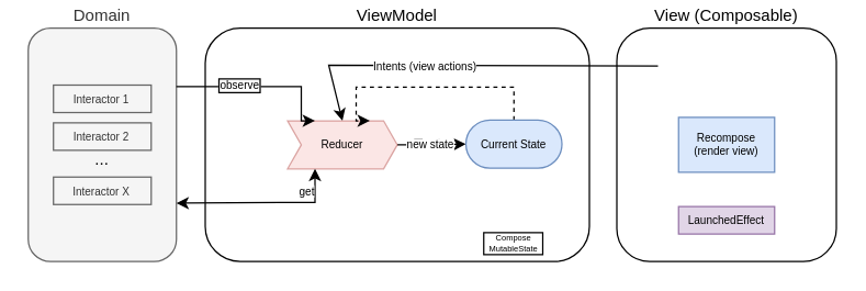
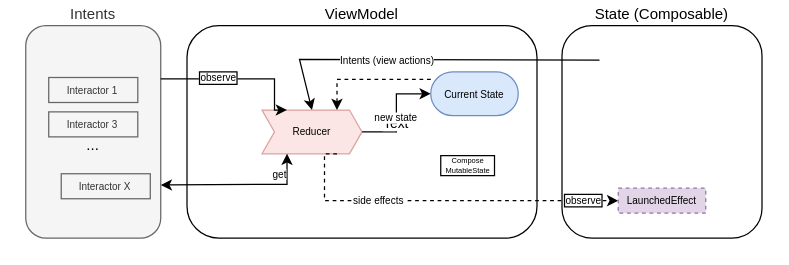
- <mxCell id="15" value="Domain" style="rounded=1;whiteSpace=wrap;html=1;labelPosition=center;verticalLabelPosition=top;align=center;verticalAlign=bottom;strokeColor=#666666;fontFamily=Helvetica;fontSize=12;fontColor=#333333;fillColor=#f5f5f5;" vertex="1" parent="1"><mxGeometry x="20" y="20" width="108" height="170" as="geometry" /></mxCell>
+ <mxCell id="15" value="Intents" style="rounded=1;whiteSpace=wrap;html=1;labelPosition=center;verticalLabelPosition=top;align=center;verticalAlign=bottom;strokeColor=#666666;fontFamily=Helvetica;fontSize=12;fontColor=#333333;fillColor=#f5f5f5;" vertex="1" parent="1"><mxGeometry x="20" y="20" width="108" height="170" as="geometry" /></mxCell>
- <mxCell id="3" value="View (Composable)" style="rounded=1;whiteSpace=wrap;html=1;labelPosition=center;verticalLabelPosition=top;align=center;verticalAlign=bottom;strokeColor=default;fontFamily=Helvetica;fontSize=12;fontColor=default;fillColor=default;" vertex="1" parent="1"><mxGeometry x="449" y="20" width="160" height="170" as="geometry" /></mxCell>
+ <mxCell id="3" value="State (Composable)" style="rounded=1;whiteSpace=wrap;html=1;labelPosition=center;verticalLabelPosition=top;align=center;verticalAlign=bottom;strokeColor=default;fontFamily=Helvetica;fontSize=12;fontColor=default;fillColor=default;" vertex="1" parent="1"><mxGeometry x="449" y="20" width="160" height="170" as="geometry" /></mxCell>
- <mxCell id="17" value="Interactor 2" style="rounded=0;whiteSpace=wrap;html=1;fillColor=#f5f5f5;fontColor=#333333;strokeColor=#666666;fontSize=8;" vertex="1" parent="1"><mxGeometry x="38.37" y="89" width="71.25" height="20" as="geometry" /></mxCell>
+ <mxCell id="17" value="Interactor 3" style="rounded=0;whiteSpace=wrap;html=1;fillColor=#f5f5f5;fontColor=#333333;strokeColor=#666666;fontSize=8;" vertex="1" parent="1"><mxGeometry x="38.37" y="89" width="71.25" height="20" as="geometry" /></mxCell>
- <mxCell id="25" value="Current State" style="rounded=1;whiteSpace=wrap;html=1;fillColor=#dae8fc;strokeColor=#6c8ebf;fontSize=8;arcSize=50;" vertex="1" parent="1"><mxGeometry x="339" y="87" width="70" height="35" as="geometry" /></mxCell>
+ <mxCell id="25" value="Current State" style="rounded=1;whiteSpace=wrap;html=1;fillColor=#dae8fc;strokeColor=#6c8ebf;fontSize=8;arcSize=50;" vertex="1" parent="1"><mxGeometry x="344" y="57" width="70" height="35" as="geometry" /></mxCell>
- <mxCell id="6" value="Recompose (render view)" style="rounded=0;whiteSpace=wrap;html=1;fontSize=8;strokeColor=#6c8ebf;align=center;verticalAlign=middle;fontFamily=Helvetica;fillColor=#dae8fc;" vertex="1" parent="1"><mxGeometry x="494" y="85" width="70" height="40" as="geometry" /></mxCell>
- <mxCell id="18" value="Interactor X" style="rounded=0;whiteSpace=wrap;html=1;fillColor=#f5f5f5;fontColor=#333333;strokeColor=#666666;fontSize=8;" vertex="1" parent="1"><mxGeometry x="38.38" y="128.5" width="71.25" height="20" as="geometry" /></mxCell>
+ <mxCell id="18" value="Interactor X" style="rounded=0;whiteSpace=wrap;html=1;fillColor=#f5f5f5;fontColor=#333333;strokeColor=#666666;fontSize=8;" vertex="1" parent="1"><mxGeometry x="48.38" y="138.5" width="71.25" height="20" as="geometry" /></mxCell>
+ <mxCell id="11" style="edgeStyle=orthogonalEdgeStyle;rounded=0;orthogonalLoop=1;jettySize=auto;html=1;entryX=0;entryY=0.5;entryDx=0;entryDy=0;dashed=1;exitX=0.75;exitY=1;exitDx=0;exitDy=0;" edge="1" parent="1" source="10" target="14"><mxGeometry relative="1" as="geometry"><Array as="points"><mxPoint x="259" y="160" /></Array></mxGeometry></mxCell>
+ <mxCell id="12" value="observe" style="edgeLabel;html=1;align=center;verticalAlign=middle;resizable=0;points=[];fontSize=8;labelBorderColor=default;" vertex="1" connectable="0" parent="11"><mxGeometry x="0.796" relative="1" as="geometry"><mxPoint y="-1" as="offset" /></mxGeometry></mxCell>
+ <mxCell id="13" value="side effects" style="edgeLabel;html=1;align=center;verticalAlign=middle;resizable=0;points=[];fontSize=8;" vertex="1" connectable="0" parent="11"><mxGeometry x="-0.36" relative="1" as="geometry"><mxPoint y="-1" as="offset" /></mxGeometry></mxCell>
- <mxCell id="14" value="&lt;span&gt;LaunchedEffect&lt;/span&gt;" style="rounded=0;whiteSpace=wrap;html=1;dashed=0;fontSize=8;fillColor=#e1d5e7;strokeColor=#9673a6;" vertex="1" parent="1"><mxGeometry x="494" y="150" width="70" height="20" as="geometry" /></mxCell>
+ <mxCell id="14" value="&lt;span&gt;LaunchedEffect&lt;/span&gt;" style="rounded=0;whiteSpace=wrap;html=1;dashed=1;fontSize=8;fillColor=#e1d5e7;strokeColor=#9673a6;" vertex="1" parent="1"><mxGeometry x="494" y="150" width="70" height="20" as="geometry" /></mxCell>
- <mxCell id="26" value="Compose MutableState" style="text;align=center;verticalAlign=middle;rounded=0;whiteSpace=wrap;html=1;fontSize=6;labelBackgroundColor=none;labelBorderColor=default;" vertex="1" parent="1"><mxGeometry x="351" y="170" width="46.01" height="13" as="geometry" /></mxCell>
+ <mxCell id="26" value="Compose MutableState" style="text;align=center;verticalAlign=middle;rounded=0;whiteSpace=wrap;html=1;fontSize=6;labelBackgroundColor=none;labelBorderColor=default;" vertex="1" parent="1"><mxGeometry x="351" y="125" width="46.01" height="13" as="geometry" /></mxCell>
